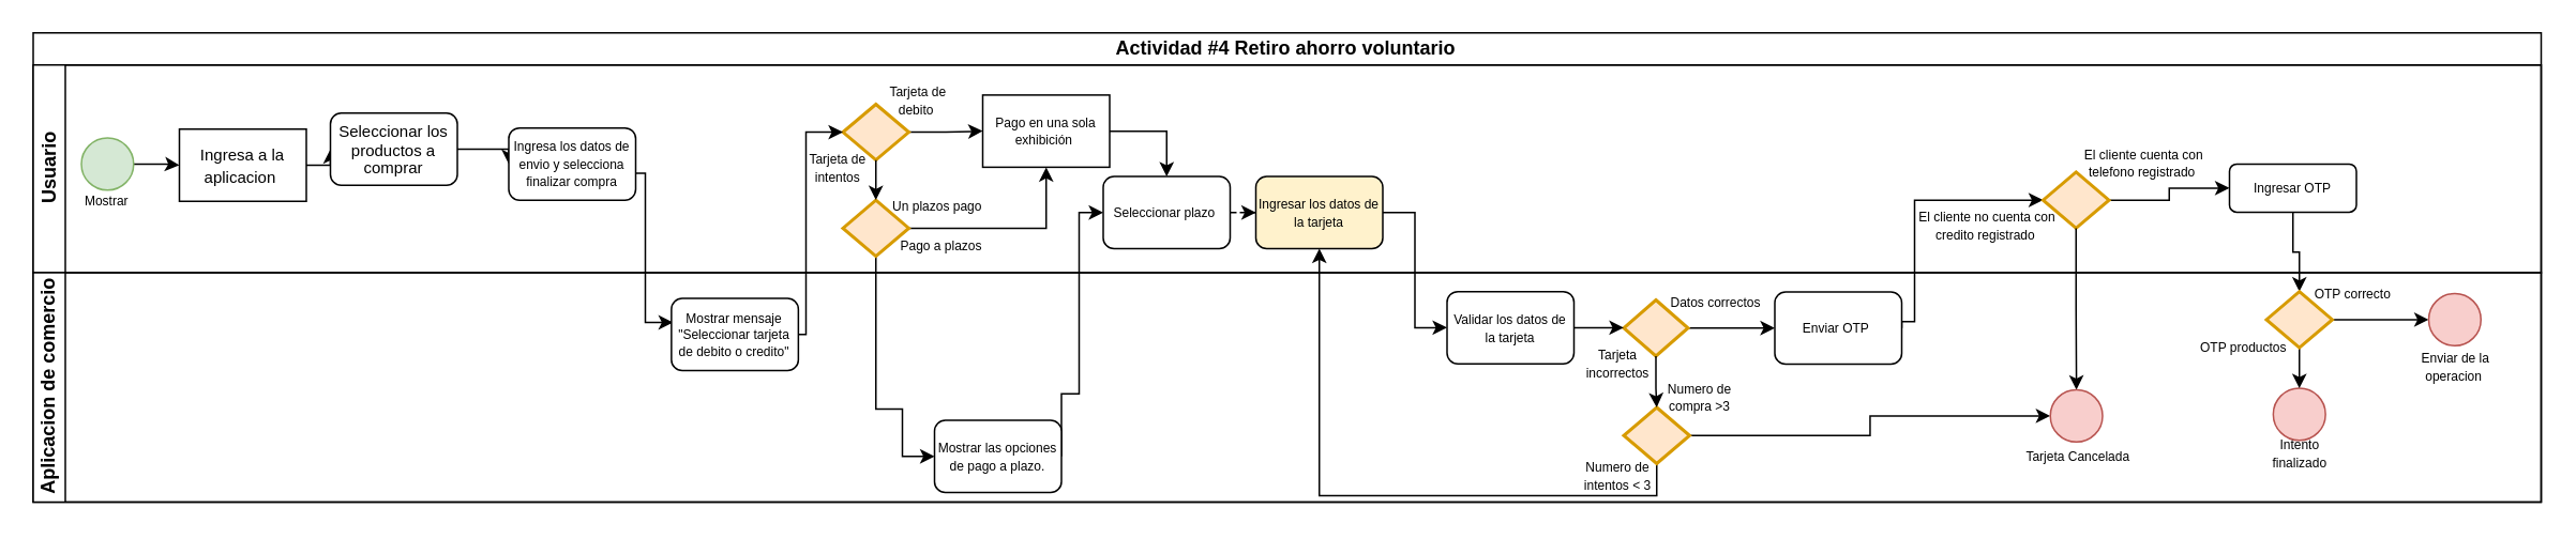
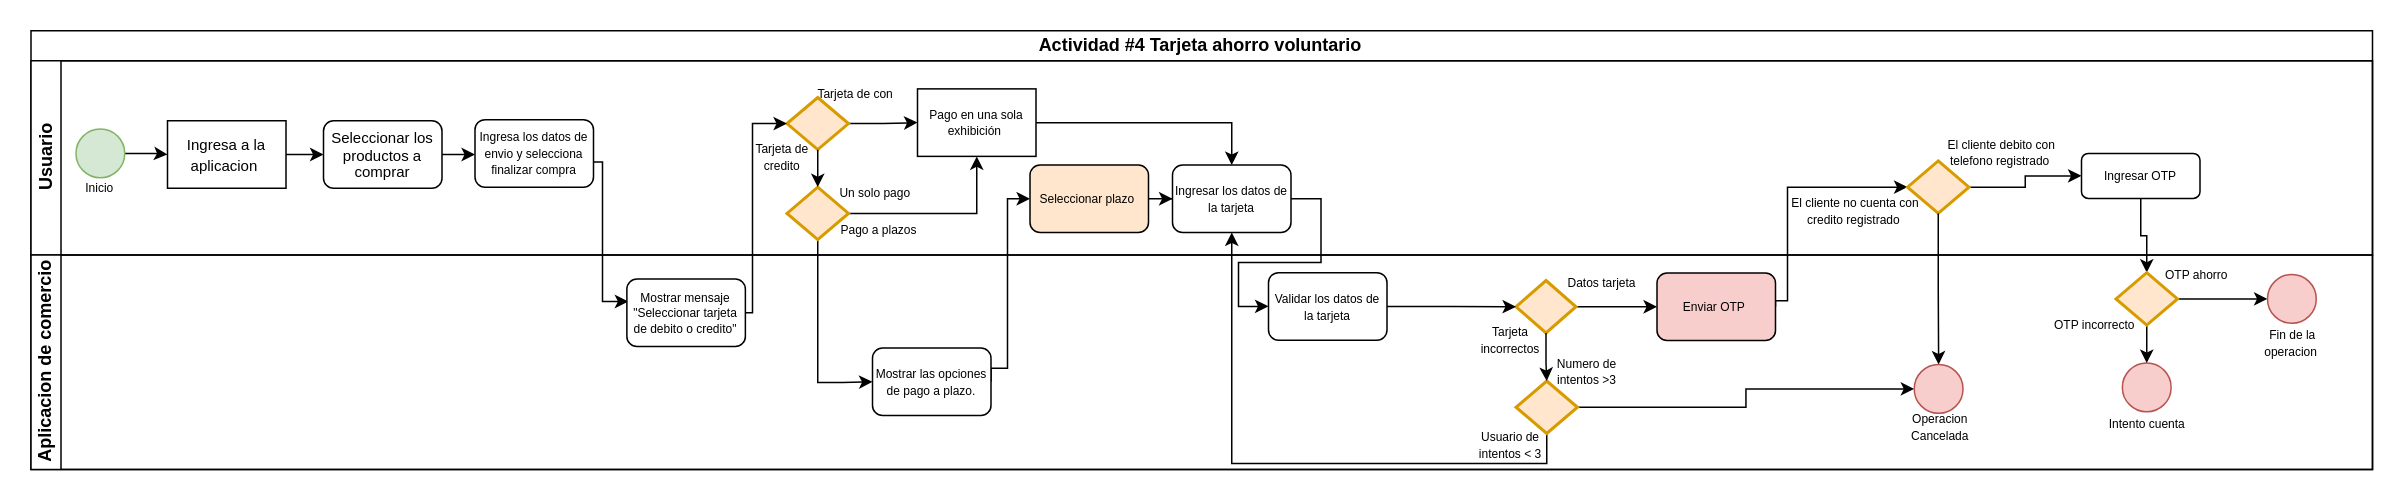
- <mxCell id="2" value="Actividad #4 Retiro ahorro voluntario&amp;nbsp;" style="swimlane;childLayout=stackLayout;resizeParent=1;resizeParentMax=0;horizontal=1;startSize=20;horizontalStack=0;html=1;" parent="1" vertex="1"><mxGeometry x="20" y="20" width="1561" height="292.5" as="geometry" /></mxCell>
+ <mxCell id="2" value="Actividad #4 Tarjeta ahorro voluntario&amp;nbsp;" style="swimlane;childLayout=stackLayout;resizeParent=1;resizeParentMax=0;horizontal=1;startSize=20;horizontalStack=0;html=1;" parent="1" vertex="1"><mxGeometry x="20" y="20" width="1561" height="292.5" as="geometry" /></mxCell>
- <mxCell id="21" value="&lt;p style=&quot;line-height: 70%;&quot;&gt;&lt;span style=&quot;font-size: 8px;&quot;&gt;Tarjeta de debito&amp;nbsp;&lt;/span&gt;&lt;/p&gt;" style="text;html=1;align=center;verticalAlign=middle;whiteSpace=wrap;rounded=0;" parent="8" vertex="1"><mxGeometry x="521" y="5.25" width="60" height="34" as="geometry" /></mxCell>
+ <mxCell id="21" value="&lt;p style=&quot;line-height: 70%;&quot;&gt;&lt;span style=&quot;font-size: 8px;&quot;&gt;Tarjeta de con&amp;nbsp;&lt;/span&gt;&lt;/p&gt;" style="text;html=1;align=center;verticalAlign=middle;whiteSpace=wrap;rounded=0;" parent="8" vertex="1"><mxGeometry x="521" y="5.25" width="60" height="34" as="geometry" /></mxCell>
- <mxCell id="28" style="edgeStyle=orthogonalEdgeStyle;rounded=0;orthogonalLoop=1;jettySize=auto;html=1;exitX=1;exitY=0.5;exitDx=0;exitDy=0;" edge="1" parent="8" source="29" target="17"><mxGeometry relative="1" as="geometry" /></mxCell>
+ <mxCell id="28" style="edgeStyle=orthogonalEdgeStyle;rounded=0;orthogonalLoop=1;jettySize=auto;html=1;exitX=1;exitY=0.5;exitDx=0;exitDy=0;entryX=0.5;entryY=0;entryDx=0;entryDy=0;" edge="1" parent="8" source="29" target="22"><mxGeometry relative="1" as="geometry" /></mxCell>
- <mxCell id="14" value="&lt;p style=&quot;line-height: 87%;&quot;&gt;&lt;font style=&quot;font-size: 10px;&quot;&gt;Seleccionar los productos a comprar&lt;/font&gt;&lt;/p&gt;" style="rounded=1;whiteSpace=wrap;html=1;" parent="8" vertex="1"><mxGeometry x="185" y="30" width="79" height="45" as="geometry" /></mxCell>
+ <mxCell id="14" value="&lt;p style=&quot;line-height: 87%;&quot;&gt;&lt;font style=&quot;font-size: 10px;&quot;&gt;Seleccionar los productos a comprar&lt;/font&gt;&lt;/p&gt;" style="rounded=1;whiteSpace=wrap;html=1;" parent="8" vertex="1"><mxGeometry x="195" y="40" width="79" height="45" as="geometry" /></mxCell>
- <mxCell id="25" value="&lt;p style=&quot;line-height: 70%;&quot;&gt;&lt;font style=&quot;font-size: 8px;&quot;&gt;El cliente cuenta con telefono registrado&amp;nbsp;&lt;/font&gt;&lt;/p&gt;" style="text;html=1;align=center;verticalAlign=middle;whiteSpace=wrap;rounded=0;" parent="8" vertex="1"><mxGeometry x="1273" y="43.25" width="82" height="36" as="geometry" /></mxCell>
+ <mxCell id="25" value="&lt;p style=&quot;line-height: 70%;&quot;&gt;&lt;font style=&quot;font-size: 8px;&quot;&gt;El cliente debito con telefono registrado&amp;nbsp;&lt;/font&gt;&lt;/p&gt;" style="text;html=1;align=center;verticalAlign=middle;whiteSpace=wrap;rounded=0;" parent="8" vertex="1"><mxGeometry x="1273" y="43.25" width="82" height="36" as="geometry" /></mxCell>
- <mxCell id="23" value="&lt;p style=&quot;line-height: 70%;&quot;&gt;&lt;font style=&quot;font-size: 8px;&quot;&gt;Tarjeta de intentos&lt;/font&gt;&lt;/p&gt;" style="text;html=1;align=center;verticalAlign=middle;whiteSpace=wrap;rounded=0;" parent="8" vertex="1"><mxGeometry x="471" y="49.25" width="60" height="30" as="geometry" /></mxCell>
+ <mxCell id="23" value="&lt;p style=&quot;line-height: 70%;&quot;&gt;&lt;font style=&quot;font-size: 8px;&quot;&gt;Tarjeta de credito&lt;/font&gt;&lt;/p&gt;" style="text;html=1;align=center;verticalAlign=middle;whiteSpace=wrap;rounded=0;" parent="8" vertex="1"><mxGeometry x="471" y="49.25" width="60" height="30" as="geometry" /></mxCell>
- <mxCell id="18" value="&lt;p style=&quot;line-height: 70%;&quot;&gt;&lt;font style=&quot;font-size: 8px;&quot;&gt;Mostrar&lt;/font&gt;&lt;/p&gt;" style="text;html=1;align=center;verticalAlign=middle;whiteSpace=wrap;rounded=0;" parent="8" vertex="1"><mxGeometry x="16.25" y="69.5" width="60" height="30" as="geometry" /></mxCell>
+ <mxCell id="18" value="&lt;p style=&quot;line-height: 70%;&quot;&gt;&lt;font style=&quot;font-size: 8px;&quot;&gt;Inicio&lt;/font&gt;&lt;/p&gt;" style="text;html=1;align=center;verticalAlign=middle;whiteSpace=wrap;rounded=0;" parent="8" vertex="1"><mxGeometry x="16.25" y="69.5" width="60" height="30" as="geometry" /></mxCell>
- <mxCell id="31" value="&lt;p style=&quot;line-height: 70%;&quot;&gt;&lt;font style=&quot;font-size: 8px;&quot;&gt;Un plazos pago&lt;/font&gt;&lt;/p&gt;" style="text;html=1;align=center;verticalAlign=middle;whiteSpace=wrap;rounded=0;" parent="8" vertex="1"><mxGeometry x="531" y="69.5" width="64" height="36" as="geometry" /></mxCell>
+ <mxCell id="31" value="&lt;p style=&quot;line-height: 70%;&quot;&gt;&lt;font style=&quot;font-size: 8px;&quot;&gt;Un solo pago&lt;/font&gt;&lt;/p&gt;" style="text;html=1;align=center;verticalAlign=middle;whiteSpace=wrap;rounded=0;" parent="8" vertex="1"><mxGeometry x="531" y="69.5" width="64" height="36" as="geometry" /></mxCell>
- <mxCell id="17" value="&lt;p style=&quot;line-height: 80%;&quot;&gt;&lt;span style=&quot;font-size: 8px;&quot;&gt;Seleccionar plazo&amp;nbsp;&lt;/span&gt;&lt;/p&gt;" style="rounded=1;whiteSpace=wrap;html=1;" parent="8" vertex="1"><mxGeometry x="666" y="69.5" width="79" height="45" as="geometry" /></mxCell>
+ <mxCell id="17" value="&lt;p style=&quot;line-height: 80%;&quot;&gt;&lt;span style=&quot;font-size: 8px;&quot;&gt;Seleccionar plazo&amp;nbsp;&lt;/span&gt;&lt;/p&gt;" style="rounded=1;whiteSpace=wrap;html=1;fillColor=#ffe6cc;" parent="8" vertex="1"><mxGeometry x="666" y="69.5" width="79" height="45" as="geometry" /></mxCell>
- <mxCell id="16" style="edgeStyle=orthogonalEdgeStyle;rounded=0;orthogonalLoop=1;jettySize=auto;html=1;exitX=1;exitY=0.5;exitDx=0;exitDy=0;dashed=1;" edge="1" parent="8" source="17" target="22"><mxGeometry relative="1" as="geometry" /></mxCell>
+ <mxCell id="16" style="edgeStyle=orthogonalEdgeStyle;rounded=0;orthogonalLoop=1;jettySize=auto;html=1;exitX=1;exitY=0.5;exitDx=0;exitDy=0;" edge="1" parent="8" source="17" target="22"><mxGeometry relative="1" as="geometry" /></mxCell>
- <mxCell id="22" value="&lt;p style=&quot;line-height: 80%;&quot;&gt;&lt;span style=&quot;font-size: 8px;&quot;&gt;Ingresar los datos de la tarjeta&lt;/span&gt;&lt;/p&gt;" style="rounded=1;whiteSpace=wrap;html=1;fillColor=#fff2cc;" vertex="1" parent="8"><mxGeometry x="761" y="69.5" width="79" height="45" as="geometry" /></mxCell>
+ <mxCell id="22" value="&lt;p style=&quot;line-height: 80%;&quot;&gt;&lt;span style=&quot;font-size: 8px;&quot;&gt;Ingresar los datos de la tarjeta&lt;/span&gt;&lt;/p&gt;" style="rounded=1;whiteSpace=wrap;html=1;" vertex="1" parent="8"><mxGeometry x="761" y="69.5" width="79" height="45" as="geometry" /></mxCell>
- <mxCell id="65" value="&lt;p style=&quot;line-height: 70%;&quot;&gt;&lt;font style=&quot;font-size: 8px;&quot;&gt;OTP correcto&lt;/font&gt;&lt;/p&gt;" style="text;html=1;align=center;verticalAlign=middle;whiteSpace=wrap;rounded=0;" vertex="1" parent="1"><mxGeometry x="1423" y="164.5" width="82" height="36" as="geometry" /></mxCell>
+ <mxCell id="65" value="&lt;p style=&quot;line-height: 70%;&quot;&gt;&lt;font style=&quot;font-size: 8px;&quot;&gt;OTP ahorro&lt;/font&gt;&lt;/p&gt;" style="text;html=1;align=center;verticalAlign=middle;whiteSpace=wrap;rounded=0;" vertex="1" parent="1"><mxGeometry x="1423" y="164.5" width="82" height="36" as="geometry" /></mxCell>
- <mxCell id="56" value="&lt;p style=&quot;line-height: 70%;&quot;&gt;&lt;span style=&quot;font-size: 8px;&quot;&gt;Datos correctos&lt;/span&gt;&lt;/p&gt;" style="text;html=1;align=center;verticalAlign=middle;whiteSpace=wrap;rounded=0;" parent="35" vertex="1"><mxGeometry x="1003" width="89" height="36" as="geometry" /></mxCell>
+ <mxCell id="56" value="&lt;p style=&quot;line-height: 70%;&quot;&gt;&lt;span style=&quot;font-size: 8px;&quot;&gt;Datos tarjeta&lt;/span&gt;&lt;/p&gt;" style="text;html=1;align=center;verticalAlign=middle;whiteSpace=wrap;rounded=0;" parent="35" vertex="1"><mxGeometry x="1003" width="89" height="36" as="geometry" /></mxCell>
- <mxCell id="41" value="&lt;p style=&quot;line-height: 80%;&quot;&gt;&lt;span style=&quot;font-size: 8px;&quot;&gt;Validar los datos de la tarjeta&lt;/span&gt;&lt;/p&gt;" style="rounded=1;whiteSpace=wrap;html=1;" parent="35" vertex="1"><mxGeometry x="880" y="11.75" width="79" height="45" as="geometry" /></mxCell>
+ <mxCell id="41" value="&lt;p style=&quot;line-height: 80%;&quot;&gt;&lt;span style=&quot;font-size: 8px;&quot;&gt;Validar los datos de la tarjeta&lt;/span&gt;&lt;/p&gt;" style="rounded=1;whiteSpace=wrap;html=1;" parent="35" vertex="1"><mxGeometry x="825" y="11.75" width="79" height="45" as="geometry" /></mxCell>
- <mxCell id="55" value="&lt;p style=&quot;line-height: 80%;&quot;&gt;&lt;span style=&quot;font-size: 8px;&quot;&gt;Enviar OTP&amp;nbsp;&lt;/span&gt;&lt;/p&gt;" style="rounded=1;whiteSpace=wrap;html=1;" parent="35" vertex="1"><mxGeometry x="1084" y="12" width="79" height="45" as="geometry" /></mxCell>
+ <mxCell id="55" value="&lt;p style=&quot;line-height: 80%;&quot;&gt;&lt;span style=&quot;font-size: 8px;&quot;&gt;Enviar OTP&amp;nbsp;&lt;/span&gt;&lt;/p&gt;" style="rounded=1;whiteSpace=wrap;html=1;fillColor=#f8cecc;" parent="35" vertex="1"><mxGeometry x="1084" y="12" width="79" height="45" as="geometry" /></mxCell>
- <mxCell id="60" value="&lt;p style=&quot;line-height: 70%;&quot;&gt;&lt;font style=&quot;font-size: 8px;&quot;&gt;OTP productos&lt;/font&gt;&lt;/p&gt;" style="text;html=1;align=center;verticalAlign=middle;whiteSpace=wrap;rounded=0;" vertex="1" parent="35"><mxGeometry x="1335" y="28" width="82" height="36" as="geometry" /></mxCell>
+ <mxCell id="60" value="&lt;p style=&quot;line-height: 70%;&quot;&gt;&lt;font style=&quot;font-size: 8px;&quot;&gt;OTP incorrecto&lt;/font&gt;&lt;/p&gt;" style="text;html=1;align=center;verticalAlign=middle;whiteSpace=wrap;rounded=0;" vertex="1" parent="35"><mxGeometry x="1335" y="28" width="82" height="36" as="geometry" /></mxCell>
- <mxCell id="62" value="&lt;p style=&quot;line-height: 70%;&quot;&gt;&lt;font style=&quot;font-size: 8px;&quot;&gt;Enviar de la operacion&amp;nbsp;&lt;/font&gt;&lt;/p&gt;" style="text;html=1;align=center;verticalAlign=middle;whiteSpace=wrap;rounded=0;" parent="35" vertex="1"><mxGeometry x="1473.5" y="43.5" width="67.5" height="30" as="geometry" /></mxCell>
+ <mxCell id="62" value="&lt;p style=&quot;line-height: 70%;&quot;&gt;&lt;font style=&quot;font-size: 8px;&quot;&gt;Fin de la operacion&amp;nbsp;&lt;/font&gt;&lt;/p&gt;" style="text;html=1;align=center;verticalAlign=middle;whiteSpace=wrap;rounded=0;" parent="35" vertex="1"><mxGeometry x="1473.5" y="43.5" width="67.5" height="30" as="geometry" /></mxCell>
- <mxCell id="52" value="&lt;p style=&quot;line-height: 70%;&quot;&gt;&lt;span style=&quot;font-size: 8px;&quot;&gt;Numero de compra &amp;gt;3&lt;/span&gt;&lt;/p&gt;" style="text;html=1;align=center;verticalAlign=middle;whiteSpace=wrap;rounded=0;" vertex="1" parent="35"><mxGeometry x="1003" y="59.5" width="69" height="36" as="geometry" /></mxCell>
+ <mxCell id="52" value="&lt;p style=&quot;line-height: 70%;&quot;&gt;&lt;span style=&quot;font-size: 8px;&quot;&gt;Numero de intentos &amp;gt;3&lt;/span&gt;&lt;/p&gt;" style="text;html=1;align=center;verticalAlign=middle;whiteSpace=wrap;rounded=0;" vertex="1" parent="35"><mxGeometry x="1003" y="59.5" width="69" height="36" as="geometry" /></mxCell>
- <mxCell id="46" value="&lt;p style=&quot;line-height: 70%;&quot;&gt;&lt;font style=&quot;font-size: 8px;&quot;&gt;Intento finalizado&lt;/font&gt;&lt;/p&gt;" style="text;html=1;align=center;verticalAlign=middle;whiteSpace=wrap;rounded=0;" parent="35" vertex="1"><mxGeometry x="1381" y="95.5" width="59.5" height="33" as="geometry" /></mxCell>
+ <mxCell id="46" value="&lt;p style=&quot;line-height: 70%;&quot;&gt;&lt;font style=&quot;font-size: 8px;&quot;&gt;Intento cuenta&lt;/font&gt;&lt;/p&gt;" style="text;html=1;align=center;verticalAlign=middle;whiteSpace=wrap;rounded=0;" parent="35" vertex="1"><mxGeometry x="1381" y="95.5" width="59.5" height="33" as="geometry" /></mxCell>
- <mxCell id="40" value="&lt;p style=&quot;line-height: 80%;&quot;&gt;&lt;font style=&quot;font-size: 8px;&quot;&gt;Mostrar las opciones de pago a plazo.&lt;/font&gt;&lt;/p&gt;" style="rounded=1;whiteSpace=wrap;html=1;" parent="35" vertex="1"><mxGeometry x="561" y="92" width="79" height="45" as="geometry" /></mxCell>
+ <mxCell id="40" value="&lt;p style=&quot;line-height: 80%;&quot;&gt;&lt;font style=&quot;font-size: 8px;&quot;&gt;Mostrar las opciones de pago a plazo.&lt;/font&gt;&lt;/p&gt;" style="rounded=1;whiteSpace=wrap;html=1;" parent="35" vertex="1"><mxGeometry x="561" y="62" width="79" height="45" as="geometry" /></mxCell>
- <mxCell id="64" value="&lt;p style=&quot;line-height: 70%;&quot;&gt;&lt;span style=&quot;font-size: 8px;&quot;&gt;Tarjeta Cancelada&lt;/span&gt;&lt;/p&gt;" style="text;html=1;align=center;verticalAlign=middle;whiteSpace=wrap;rounded=0;" vertex="1" parent="35"><mxGeometry x="1238" y="99.5" width="69.5" height="30" as="geometry" /></mxCell>
+ <mxCell id="64" value="&lt;p style=&quot;line-height: 70%;&quot;&gt;&lt;span style=&quot;font-size: 8px;&quot;&gt;Operacion Cancelada&lt;/span&gt;&lt;/p&gt;" style="text;html=1;align=center;verticalAlign=middle;whiteSpace=wrap;rounded=0;" vertex="1" parent="35"><mxGeometry x="1238" y="99.5" width="69.5" height="30" as="geometry" /></mxCell>
- <mxCell id="54" value="&lt;p style=&quot;line-height: 70%;&quot;&gt;&lt;span style=&quot;font-size: 8px;&quot;&gt;Numero de intentos &amp;lt; 3&lt;/span&gt;&lt;/p&gt;" style="text;html=1;align=center;verticalAlign=middle;whiteSpace=wrap;rounded=0;" vertex="1" parent="35"><mxGeometry x="952" y="108.5" width="69" height="36" as="geometry" /></mxCell>
+ <mxCell id="54" value="&lt;p style=&quot;line-height: 70%;&quot;&gt;&lt;span style=&quot;font-size: 8px;&quot;&gt;Usuario de intentos &amp;lt; 3&lt;/span&gt;&lt;/p&gt;" style="text;html=1;align=center;verticalAlign=middle;whiteSpace=wrap;rounded=0;" vertex="1" parent="35"><mxGeometry x="952" y="108.5" width="69" height="36" as="geometry" /></mxCell>
